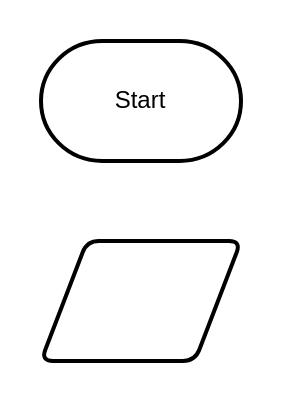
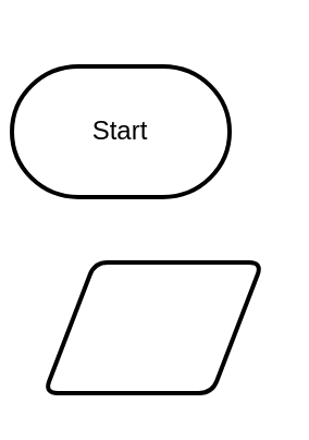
- <mxCell id="2" value="Start" style="strokeWidth=2;html=1;shape=mxgraph.flowchart.terminator;whiteSpace=wrap;" vertex="1" parent="1"><mxGeometry x="20" y="20" width="100" height="60" as="geometry" /></mxCell>
+ <mxCell id="2" value="Start" style="strokeWidth=2;html=1;shape=mxgraph.flowchart.terminator;whiteSpace=wrap;" vertex="1" parent="1"><mxGeometry x="5" y="30" width="100" height="60" as="geometry" /></mxCell>
